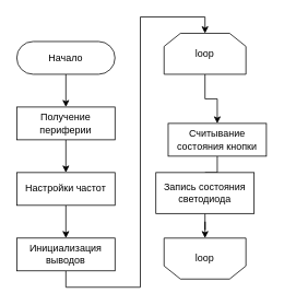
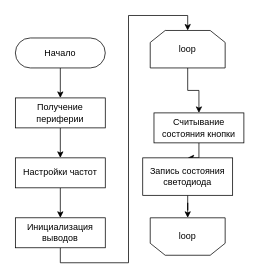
- <mxCell id="13" style="edgeStyle=orthogonalEdgeStyle;rounded=0;orthogonalLoop=1;jettySize=auto;html=1;endArrow=none;" edge="1" parent="1" source="14" target="16"><mxGeometry relative="1" as="geometry" /></mxCell>
+ <mxCell id="13" style="edgeStyle=orthogonalEdgeStyle;rounded=0;orthogonalLoop=1;jettySize=auto;html=1;" edge="1" parent="1" source="14" target="16"><mxGeometry relative="1" as="geometry" /></mxCell>
